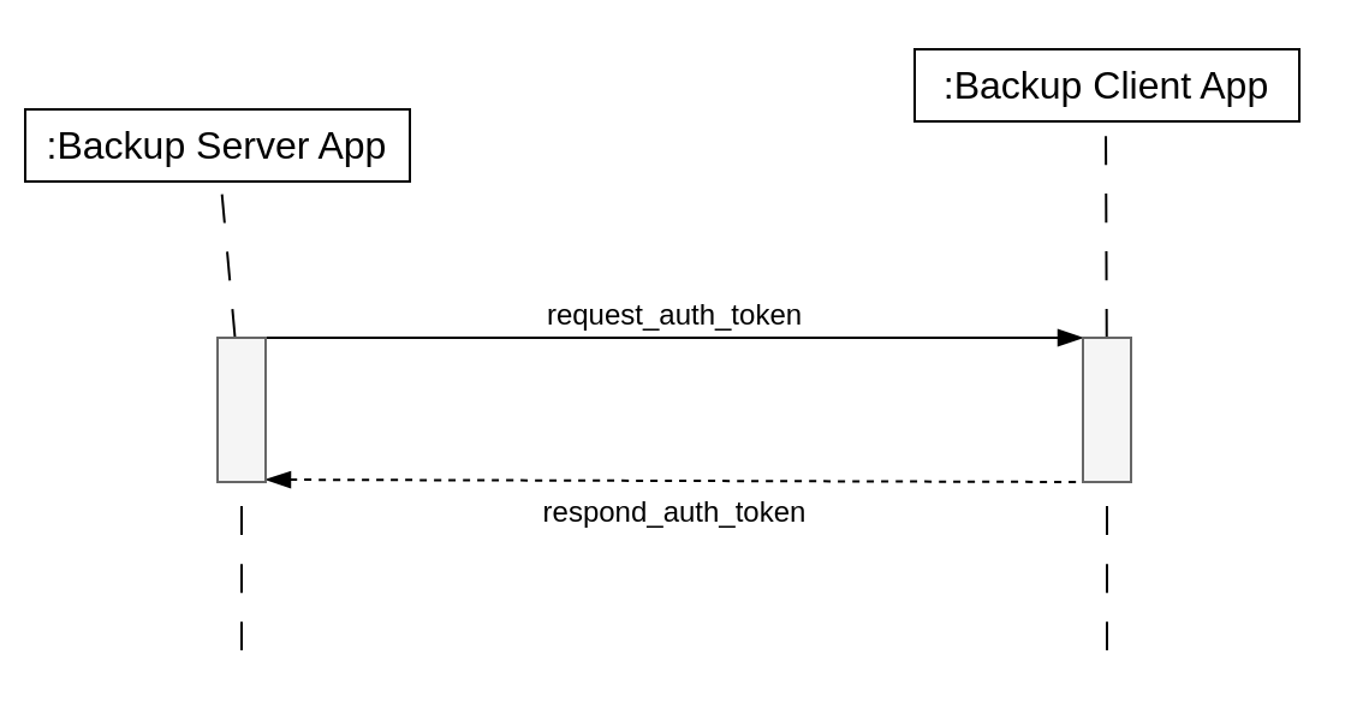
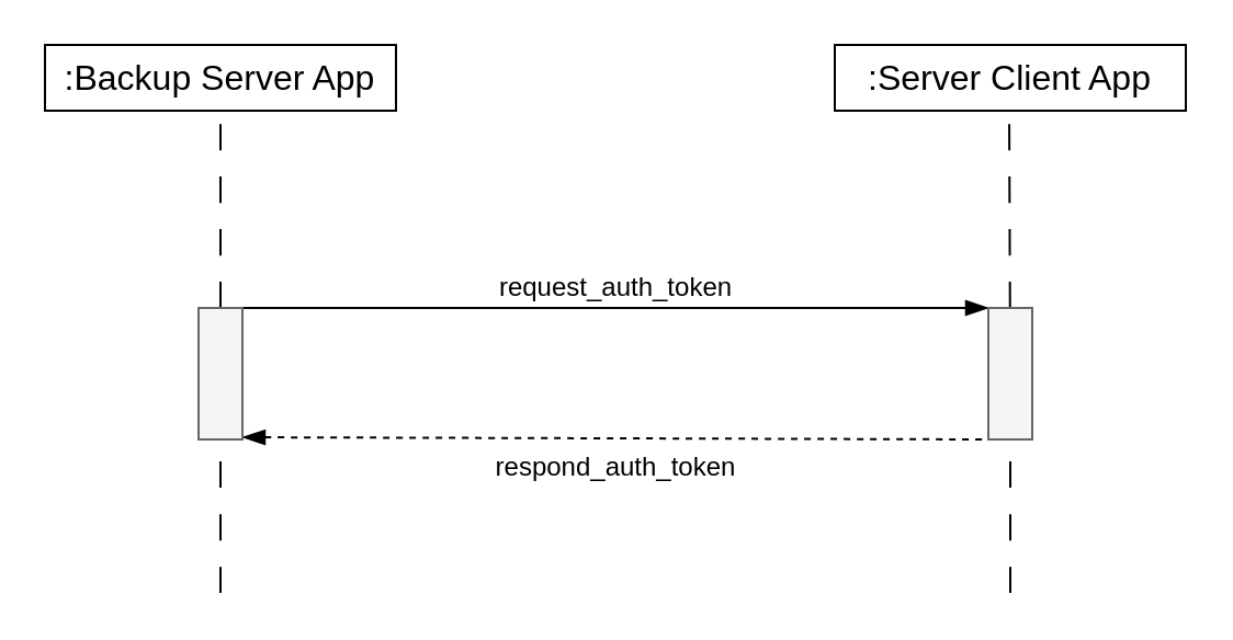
- <mxCell id="4" value=":Backup Client App" style="text;html=1;align=center;verticalAlign=middle;whiteSpace=wrap;rounded=0;fontSize=16;strokeColor=default;spacingLeft=4;spacingRight=4;" vertex="1" parent="1"><mxGeometry x="380" y="20" width="160" height="30" as="geometry" /></mxCell>
+ <mxCell id="4" value=":Server Client App" style="text;html=1;align=center;verticalAlign=middle;whiteSpace=wrap;rounded=0;fontSize=16;strokeColor=default;spacingLeft=4;spacingRight=4;" vertex="1" parent="1"><mxGeometry x="380" y="20" width="160" height="30" as="geometry" /></mxCell>
- <mxCell id="3" value=":Backup Server App" style="text;html=1;align=center;verticalAlign=middle;whiteSpace=wrap;rounded=0;fontSize=16;strokeColor=default;spacingLeft=4;spacingRight=4;" vertex="1" parent="1"><mxGeometry x="10" y="45" width="160" height="30" as="geometry" /></mxCell>
+ <mxCell id="3" value=":Backup Server App" style="text;html=1;align=center;verticalAlign=middle;whiteSpace=wrap;rounded=0;fontSize=16;strokeColor=default;spacingLeft=4;spacingRight=4;" vertex="1" parent="1"><mxGeometry x="20" y="20" width="160" height="30" as="geometry" /></mxCell>
